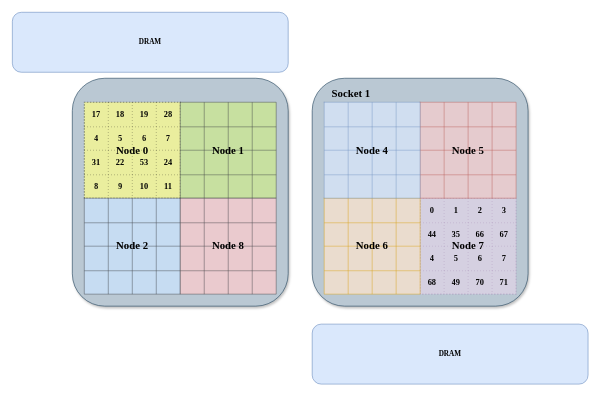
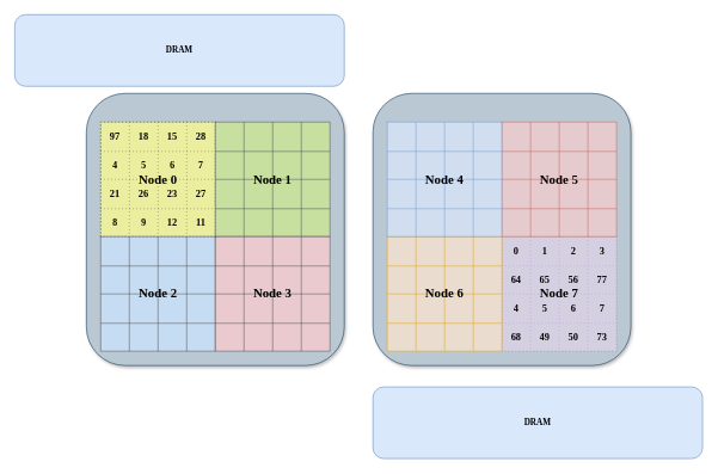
- <mxCell id="135" value="&lt;font style=&quot;font-size: 18px&quot;&gt;&lt;b&gt;Socket 1&lt;/b&gt;&lt;/font&gt;" style="text;strokeColor=none;fillColor=none;html=1;align=center;verticalAlign=middle;whiteSpace=wrap;rounded=0;shadow=0;hachureGap=4;fontFamily=Comfortaa;fontSource=https%3A%2F%2Ffonts.googleapis.com%2Fcss%3Ffamily%3DComfortaa;fontSize=14;" parent="1" vertex="1"><mxGeometry x="540" y="140" width="90" height="30" as="geometry" /></mxCell>
- <mxCell id="6" value="&lt;b&gt;17&lt;/b&gt;" style="shape=partialRectangle;html=1;whiteSpace=wrap;connectable=0;overflow=hidden;fillColor=none;top=0;left=0;bottom=0;right=0;pointerEvents=1;hachureGap=4;fontFamily=Comfortaa;fontSource=https%3A%2F%2Ffonts.googleapis.com%2Fcss%3Ffamily%3DComfortaa;fontStyle=0;fontSize=14;" parent="5" vertex="1"><mxGeometry width="40" height="41" as="geometry"><mxRectangle width="40" height="41" as="alternateBounds" /></mxGeometry></mxCell>
+ <mxCell id="6" value="&lt;b&gt;97&lt;/b&gt;" style="shape=partialRectangle;html=1;whiteSpace=wrap;connectable=0;overflow=hidden;fillColor=none;top=0;left=0;bottom=0;right=0;pointerEvents=1;hachureGap=4;fontFamily=Comfortaa;fontSource=https%3A%2F%2Ffonts.googleapis.com%2Fcss%3Ffamily%3DComfortaa;fontStyle=0;fontSize=14;" parent="5" vertex="1"><mxGeometry width="40" height="41" as="geometry"><mxRectangle width="40" height="41" as="alternateBounds" /></mxGeometry></mxCell>
- <mxCell id="8" value="19" style="shape=partialRectangle;html=1;whiteSpace=wrap;connectable=0;overflow=hidden;fillColor=none;top=0;left=0;bottom=0;right=0;pointerEvents=1;hachureGap=4;fontFamily=Comfortaa;fontSource=https%3A%2F%2Ffonts.googleapis.com%2Fcss%3Ffamily%3DComfortaa;fontStyle=1;fontSize=14;" parent="5" vertex="1"><mxGeometry x="80" width="40" height="41" as="geometry"><mxRectangle width="40" height="41" as="alternateBounds" /></mxGeometry></mxCell>
+ <mxCell id="8" value="15" style="shape=partialRectangle;html=1;whiteSpace=wrap;connectable=0;overflow=hidden;fillColor=none;top=0;left=0;bottom=0;right=0;pointerEvents=1;hachureGap=4;fontFamily=Comfortaa;fontSource=https%3A%2F%2Ffonts.googleapis.com%2Fcss%3Ffamily%3DComfortaa;fontStyle=1;fontSize=14;" parent="5" vertex="1"><mxGeometry x="80" width="40" height="41" as="geometry"><mxRectangle width="40" height="41" as="alternateBounds" /></mxGeometry></mxCell>
- <mxCell id="16" value="31" style="shape=partialRectangle;html=1;whiteSpace=wrap;connectable=0;overflow=hidden;fillColor=none;top=0;left=0;bottom=0;right=0;pointerEvents=1;hachureGap=4;fontFamily=Comfortaa;fontSource=https%3A%2F%2Ffonts.googleapis.com%2Fcss%3Ffamily%3DComfortaa;fontStyle=1;fontSize=14;" parent="15" vertex="1"><mxGeometry width="40" height="41" as="geometry"><mxRectangle width="40" height="41" as="alternateBounds" /></mxGeometry></mxCell>
+ <mxCell id="16" value="21" style="shape=partialRectangle;html=1;whiteSpace=wrap;connectable=0;overflow=hidden;fillColor=none;top=0;left=0;bottom=0;right=0;pointerEvents=1;hachureGap=4;fontFamily=Comfortaa;fontSource=https%3A%2F%2Ffonts.googleapis.com%2Fcss%3Ffamily%3DComfortaa;fontStyle=1;fontSize=14;" parent="15" vertex="1"><mxGeometry width="40" height="41" as="geometry"><mxRectangle width="40" height="41" as="alternateBounds" /></mxGeometry></mxCell>
- <mxCell id="17" value="22" style="shape=partialRectangle;html=1;whiteSpace=wrap;connectable=0;overflow=hidden;fillColor=none;top=0;left=0;bottom=0;right=0;pointerEvents=1;hachureGap=4;fontFamily=Comfortaa;fontSource=https%3A%2F%2Ffonts.googleapis.com%2Fcss%3Ffamily%3DComfortaa;fontStyle=1;fontSize=14;" parent="15" vertex="1"><mxGeometry x="40" width="40" height="41" as="geometry"><mxRectangle width="40" height="41" as="alternateBounds" /></mxGeometry></mxCell>
+ <mxCell id="17" value="26" style="shape=partialRectangle;html=1;whiteSpace=wrap;connectable=0;overflow=hidden;fillColor=none;top=0;left=0;bottom=0;right=0;pointerEvents=1;hachureGap=4;fontFamily=Comfortaa;fontSource=https%3A%2F%2Ffonts.googleapis.com%2Fcss%3Ffamily%3DComfortaa;fontStyle=1;fontSize=14;" parent="15" vertex="1"><mxGeometry x="40" width="40" height="41" as="geometry"><mxRectangle width="40" height="41" as="alternateBounds" /></mxGeometry></mxCell>
- <mxCell id="18" value="53" style="shape=partialRectangle;html=1;whiteSpace=wrap;connectable=0;overflow=hidden;fillColor=none;top=0;left=0;bottom=0;right=0;pointerEvents=1;hachureGap=4;fontFamily=Comfortaa;fontSource=https%3A%2F%2Ffonts.googleapis.com%2Fcss%3Ffamily%3DComfortaa;fontStyle=1;fontSize=14;" parent="15" vertex="1"><mxGeometry x="80" width="40" height="41" as="geometry"><mxRectangle width="40" height="41" as="alternateBounds" /></mxGeometry></mxCell>
+ <mxCell id="18" value="23" style="shape=partialRectangle;html=1;whiteSpace=wrap;connectable=0;overflow=hidden;fillColor=none;top=0;left=0;bottom=0;right=0;pointerEvents=1;hachureGap=4;fontFamily=Comfortaa;fontSource=https%3A%2F%2Ffonts.googleapis.com%2Fcss%3Ffamily%3DComfortaa;fontStyle=1;fontSize=14;" parent="15" vertex="1"><mxGeometry x="80" width="40" height="41" as="geometry"><mxRectangle width="40" height="41" as="alternateBounds" /></mxGeometry></mxCell>
- <mxCell id="19" value="24" style="shape=partialRectangle;html=1;whiteSpace=wrap;connectable=0;overflow=hidden;fillColor=none;top=0;left=0;bottom=0;right=0;pointerEvents=1;hachureGap=4;fontFamily=Comfortaa;fontSource=https%3A%2F%2Ffonts.googleapis.com%2Fcss%3Ffamily%3DComfortaa;fontStyle=1;fontSize=14;" parent="15" vertex="1"><mxGeometry x="120" width="40" height="41" as="geometry"><mxRectangle width="40" height="41" as="alternateBounds" /></mxGeometry></mxCell>
+ <mxCell id="19" value="27" style="shape=partialRectangle;html=1;whiteSpace=wrap;connectable=0;overflow=hidden;fillColor=none;top=0;left=0;bottom=0;right=0;pointerEvents=1;hachureGap=4;fontFamily=Comfortaa;fontSource=https%3A%2F%2Ffonts.googleapis.com%2Fcss%3Ffamily%3DComfortaa;fontStyle=1;fontSize=14;" parent="15" vertex="1"><mxGeometry x="120" width="40" height="41" as="geometry"><mxRectangle width="40" height="41" as="alternateBounds" /></mxGeometry></mxCell>
- <mxCell id="23" value="10" style="shape=partialRectangle;html=1;whiteSpace=wrap;connectable=0;overflow=hidden;fillColor=none;top=0;left=0;bottom=0;right=0;pointerEvents=1;hachureGap=4;fontFamily=Comfortaa;fontSource=https%3A%2F%2Ffonts.googleapis.com%2Fcss%3Ffamily%3DComfortaa;fontStyle=1;fontSize=14;" parent="20" vertex="1"><mxGeometry x="80" width="40" height="39" as="geometry"><mxRectangle width="40" height="39" as="alternateBounds" /></mxGeometry></mxCell>
+ <mxCell id="23" value="12" style="shape=partialRectangle;html=1;whiteSpace=wrap;connectable=0;overflow=hidden;fillColor=none;top=0;left=0;bottom=0;right=0;pointerEvents=1;hachureGap=4;fontFamily=Comfortaa;fontSource=https%3A%2F%2Ffonts.googleapis.com%2Fcss%3Ffamily%3DComfortaa;fontStyle=1;fontSize=14;" parent="20" vertex="1"><mxGeometry x="80" width="40" height="39" as="geometry"><mxRectangle width="40" height="39" as="alternateBounds" /></mxGeometry></mxCell>
- <mxCell id="100" value="44" style="shape=partialRectangle;html=1;whiteSpace=wrap;connectable=0;overflow=hidden;fillColor=none;top=0;left=0;bottom=0;right=0;pointerEvents=1;hachureGap=4;fontFamily=Comfortaa;fontSource=https%3A%2F%2Ffonts.googleapis.com%2Fcss%3Ffamily%3DComfortaa;fontStyle=1;fontSize=14;" parent="99" vertex="1"><mxGeometry width="40" height="39" as="geometry"><mxRectangle width="40" height="39" as="alternateBounds" /></mxGeometry></mxCell>
+ <mxCell id="100" value="64" style="shape=partialRectangle;html=1;whiteSpace=wrap;connectable=0;overflow=hidden;fillColor=none;top=0;left=0;bottom=0;right=0;pointerEvents=1;hachureGap=4;fontFamily=Comfortaa;fontSource=https%3A%2F%2Ffonts.googleapis.com%2Fcss%3Ffamily%3DComfortaa;fontStyle=1;fontSize=14;" parent="99" vertex="1"><mxGeometry width="40" height="39" as="geometry"><mxRectangle width="40" height="39" as="alternateBounds" /></mxGeometry></mxCell>
- <mxCell id="101" value="35" style="shape=partialRectangle;html=1;whiteSpace=wrap;connectable=0;overflow=hidden;fillColor=none;top=0;left=0;bottom=0;right=0;pointerEvents=1;hachureGap=4;fontFamily=Comfortaa;fontSource=https%3A%2F%2Ffonts.googleapis.com%2Fcss%3Ffamily%3DComfortaa;fontStyle=1;fontSize=14;" parent="99" vertex="1"><mxGeometry x="40" width="40" height="39" as="geometry"><mxRectangle width="40" height="39" as="alternateBounds" /></mxGeometry></mxCell>
+ <mxCell id="101" value="65" style="shape=partialRectangle;html=1;whiteSpace=wrap;connectable=0;overflow=hidden;fillColor=none;top=0;left=0;bottom=0;right=0;pointerEvents=1;hachureGap=4;fontFamily=Comfortaa;fontSource=https%3A%2F%2Ffonts.googleapis.com%2Fcss%3Ffamily%3DComfortaa;fontStyle=1;fontSize=14;" parent="99" vertex="1"><mxGeometry x="40" width="40" height="39" as="geometry"><mxRectangle width="40" height="39" as="alternateBounds" /></mxGeometry></mxCell>
- <mxCell id="102" value="66" style="shape=partialRectangle;html=1;whiteSpace=wrap;connectable=0;overflow=hidden;fillColor=none;top=0;left=0;bottom=0;right=0;pointerEvents=1;hachureGap=4;fontFamily=Comfortaa;fontSource=https%3A%2F%2Ffonts.googleapis.com%2Fcss%3Ffamily%3DComfortaa;fontStyle=1;fontSize=14;" parent="99" vertex="1"><mxGeometry x="80" width="40" height="39" as="geometry"><mxRectangle width="40" height="39" as="alternateBounds" /></mxGeometry></mxCell>
+ <mxCell id="102" value="56" style="shape=partialRectangle;html=1;whiteSpace=wrap;connectable=0;overflow=hidden;fillColor=none;top=0;left=0;bottom=0;right=0;pointerEvents=1;hachureGap=4;fontFamily=Comfortaa;fontSource=https%3A%2F%2Ffonts.googleapis.com%2Fcss%3Ffamily%3DComfortaa;fontStyle=1;fontSize=14;" parent="99" vertex="1"><mxGeometry x="80" width="40" height="39" as="geometry"><mxRectangle width="40" height="39" as="alternateBounds" /></mxGeometry></mxCell>
- <mxCell id="103" value="67" style="shape=partialRectangle;html=1;whiteSpace=wrap;connectable=0;overflow=hidden;fillColor=none;top=0;left=0;bottom=0;right=0;pointerEvents=1;hachureGap=4;fontFamily=Comfortaa;fontSource=https%3A%2F%2Ffonts.googleapis.com%2Fcss%3Ffamily%3DComfortaa;fontStyle=1;fontSize=14;" parent="99" vertex="1"><mxGeometry x="120" width="40" height="39" as="geometry"><mxRectangle width="40" height="39" as="alternateBounds" /></mxGeometry></mxCell>
+ <mxCell id="103" value="77" style="shape=partialRectangle;html=1;whiteSpace=wrap;connectable=0;overflow=hidden;fillColor=none;top=0;left=0;bottom=0;right=0;pointerEvents=1;hachureGap=4;fontFamily=Comfortaa;fontSource=https%3A%2F%2Ffonts.googleapis.com%2Fcss%3Ffamily%3DComfortaa;fontStyle=1;fontSize=14;" parent="99" vertex="1"><mxGeometry x="120" width="40" height="39" as="geometry"><mxRectangle width="40" height="39" as="alternateBounds" /></mxGeometry></mxCell>
- <mxCell id="91" value="&lt;font style=&quot;font-size: 18px&quot;&gt;&lt;b&gt;Node&amp;nbsp;8&lt;/b&gt;&lt;/font&gt;" style="text;strokeColor=none;fillColor=none;html=1;align=center;verticalAlign=middle;whiteSpace=wrap;rounded=0;shadow=0;hachureGap=4;fontFamily=Comfortaa;fontSource=https%3A%2F%2Ffonts.googleapis.com%2Fcss%3Ffamily%3DComfortaa;fontSize=14;" parent="1" vertex="1"><mxGeometry x="335" y="395" width="90" height="30" as="geometry" /></mxCell>
+ <mxCell id="91" value="&lt;font style=&quot;font-size: 18px&quot;&gt;&lt;b&gt;Node&amp;nbsp;3&lt;/b&gt;&lt;/font&gt;" style="text;strokeColor=none;fillColor=none;html=1;align=center;verticalAlign=middle;whiteSpace=wrap;rounded=0;shadow=0;hachureGap=4;fontFamily=Comfortaa;fontSource=https%3A%2F%2Ffonts.googleapis.com%2Fcss%3Ffamily%3DComfortaa;fontSize=14;" parent="1" vertex="1"><mxGeometry x="335" y="395" width="90" height="30" as="geometry" /></mxCell>
- <mxCell id="112" value="70" style="shape=partialRectangle;html=1;whiteSpace=wrap;connectable=0;overflow=hidden;fillColor=none;top=0;left=0;bottom=0;right=0;pointerEvents=1;hachureGap=4;fontFamily=Comfortaa;fontSource=https%3A%2F%2Ffonts.googleapis.com%2Fcss%3Ffamily%3DComfortaa;fontStyle=1;fontSize=14;" parent="109" vertex="1"><mxGeometry x="80" width="40" height="39" as="geometry"><mxRectangle width="40" height="39" as="alternateBounds" /></mxGeometry></mxCell>
+ <mxCell id="112" value="50" style="shape=partialRectangle;html=1;whiteSpace=wrap;connectable=0;overflow=hidden;fillColor=none;top=0;left=0;bottom=0;right=0;pointerEvents=1;hachureGap=4;fontFamily=Comfortaa;fontSource=https%3A%2F%2Ffonts.googleapis.com%2Fcss%3Ffamily%3DComfortaa;fontStyle=1;fontSize=14;" parent="109" vertex="1"><mxGeometry x="80" width="40" height="39" as="geometry"><mxRectangle width="40" height="39" as="alternateBounds" /></mxGeometry></mxCell>
- <mxCell id="113" value="71" style="shape=partialRectangle;html=1;whiteSpace=wrap;connectable=0;overflow=hidden;fillColor=none;top=0;left=0;bottom=0;right=0;pointerEvents=1;hachureGap=4;fontFamily=Comfortaa;fontSource=https%3A%2F%2Ffonts.googleapis.com%2Fcss%3Ffamily%3DComfortaa;fontStyle=1;fontSize=14;" parent="109" vertex="1"><mxGeometry x="120" width="40" height="39" as="geometry"><mxRectangle width="40" height="39" as="alternateBounds" /></mxGeometry></mxCell>
+ <mxCell id="113" value="73" style="shape=partialRectangle;html=1;whiteSpace=wrap;connectable=0;overflow=hidden;fillColor=none;top=0;left=0;bottom=0;right=0;pointerEvents=1;hachureGap=4;fontFamily=Comfortaa;fontSource=https%3A%2F%2Ffonts.googleapis.com%2Fcss%3Ffamily%3DComfortaa;fontStyle=1;fontSize=14;" parent="109" vertex="1"><mxGeometry x="120" width="40" height="39" as="geometry"><mxRectangle width="40" height="39" as="alternateBounds" /></mxGeometry></mxCell>
